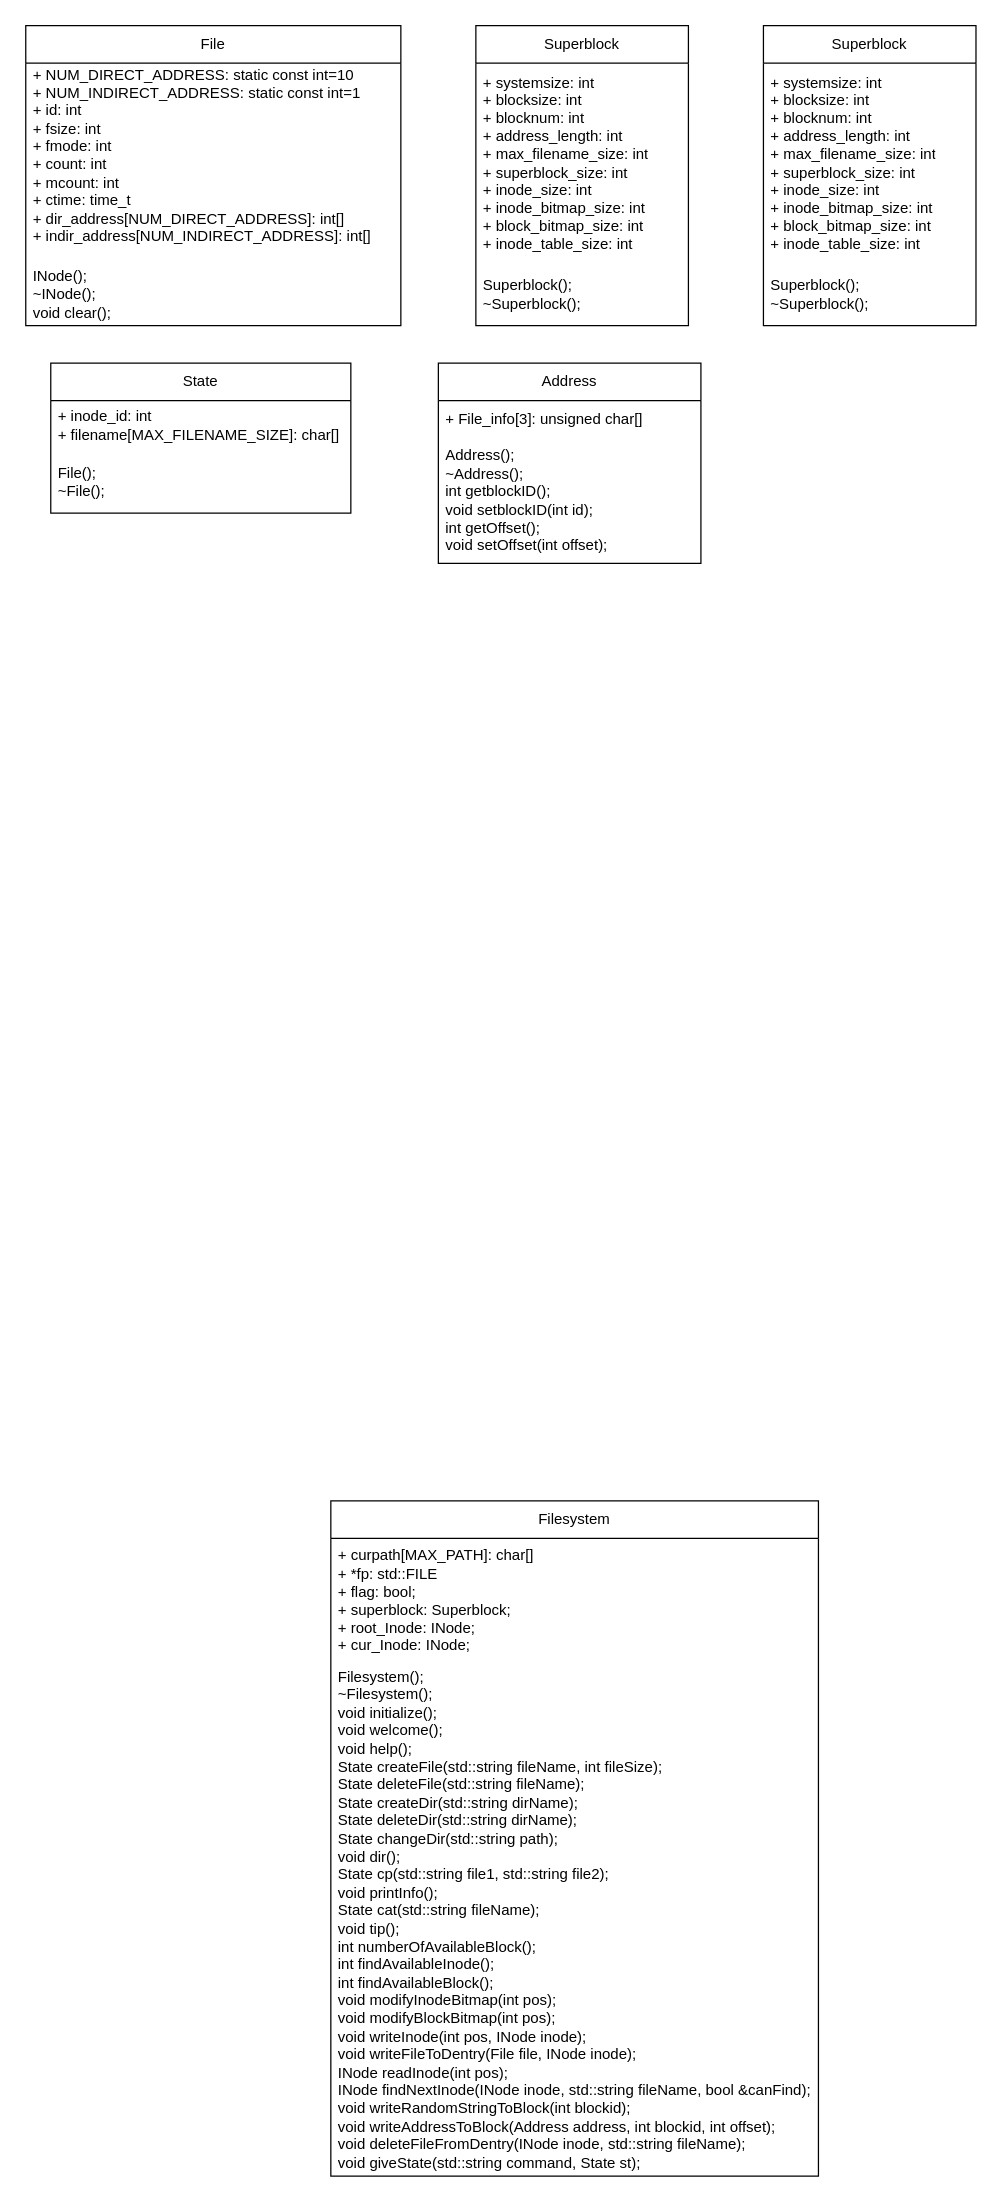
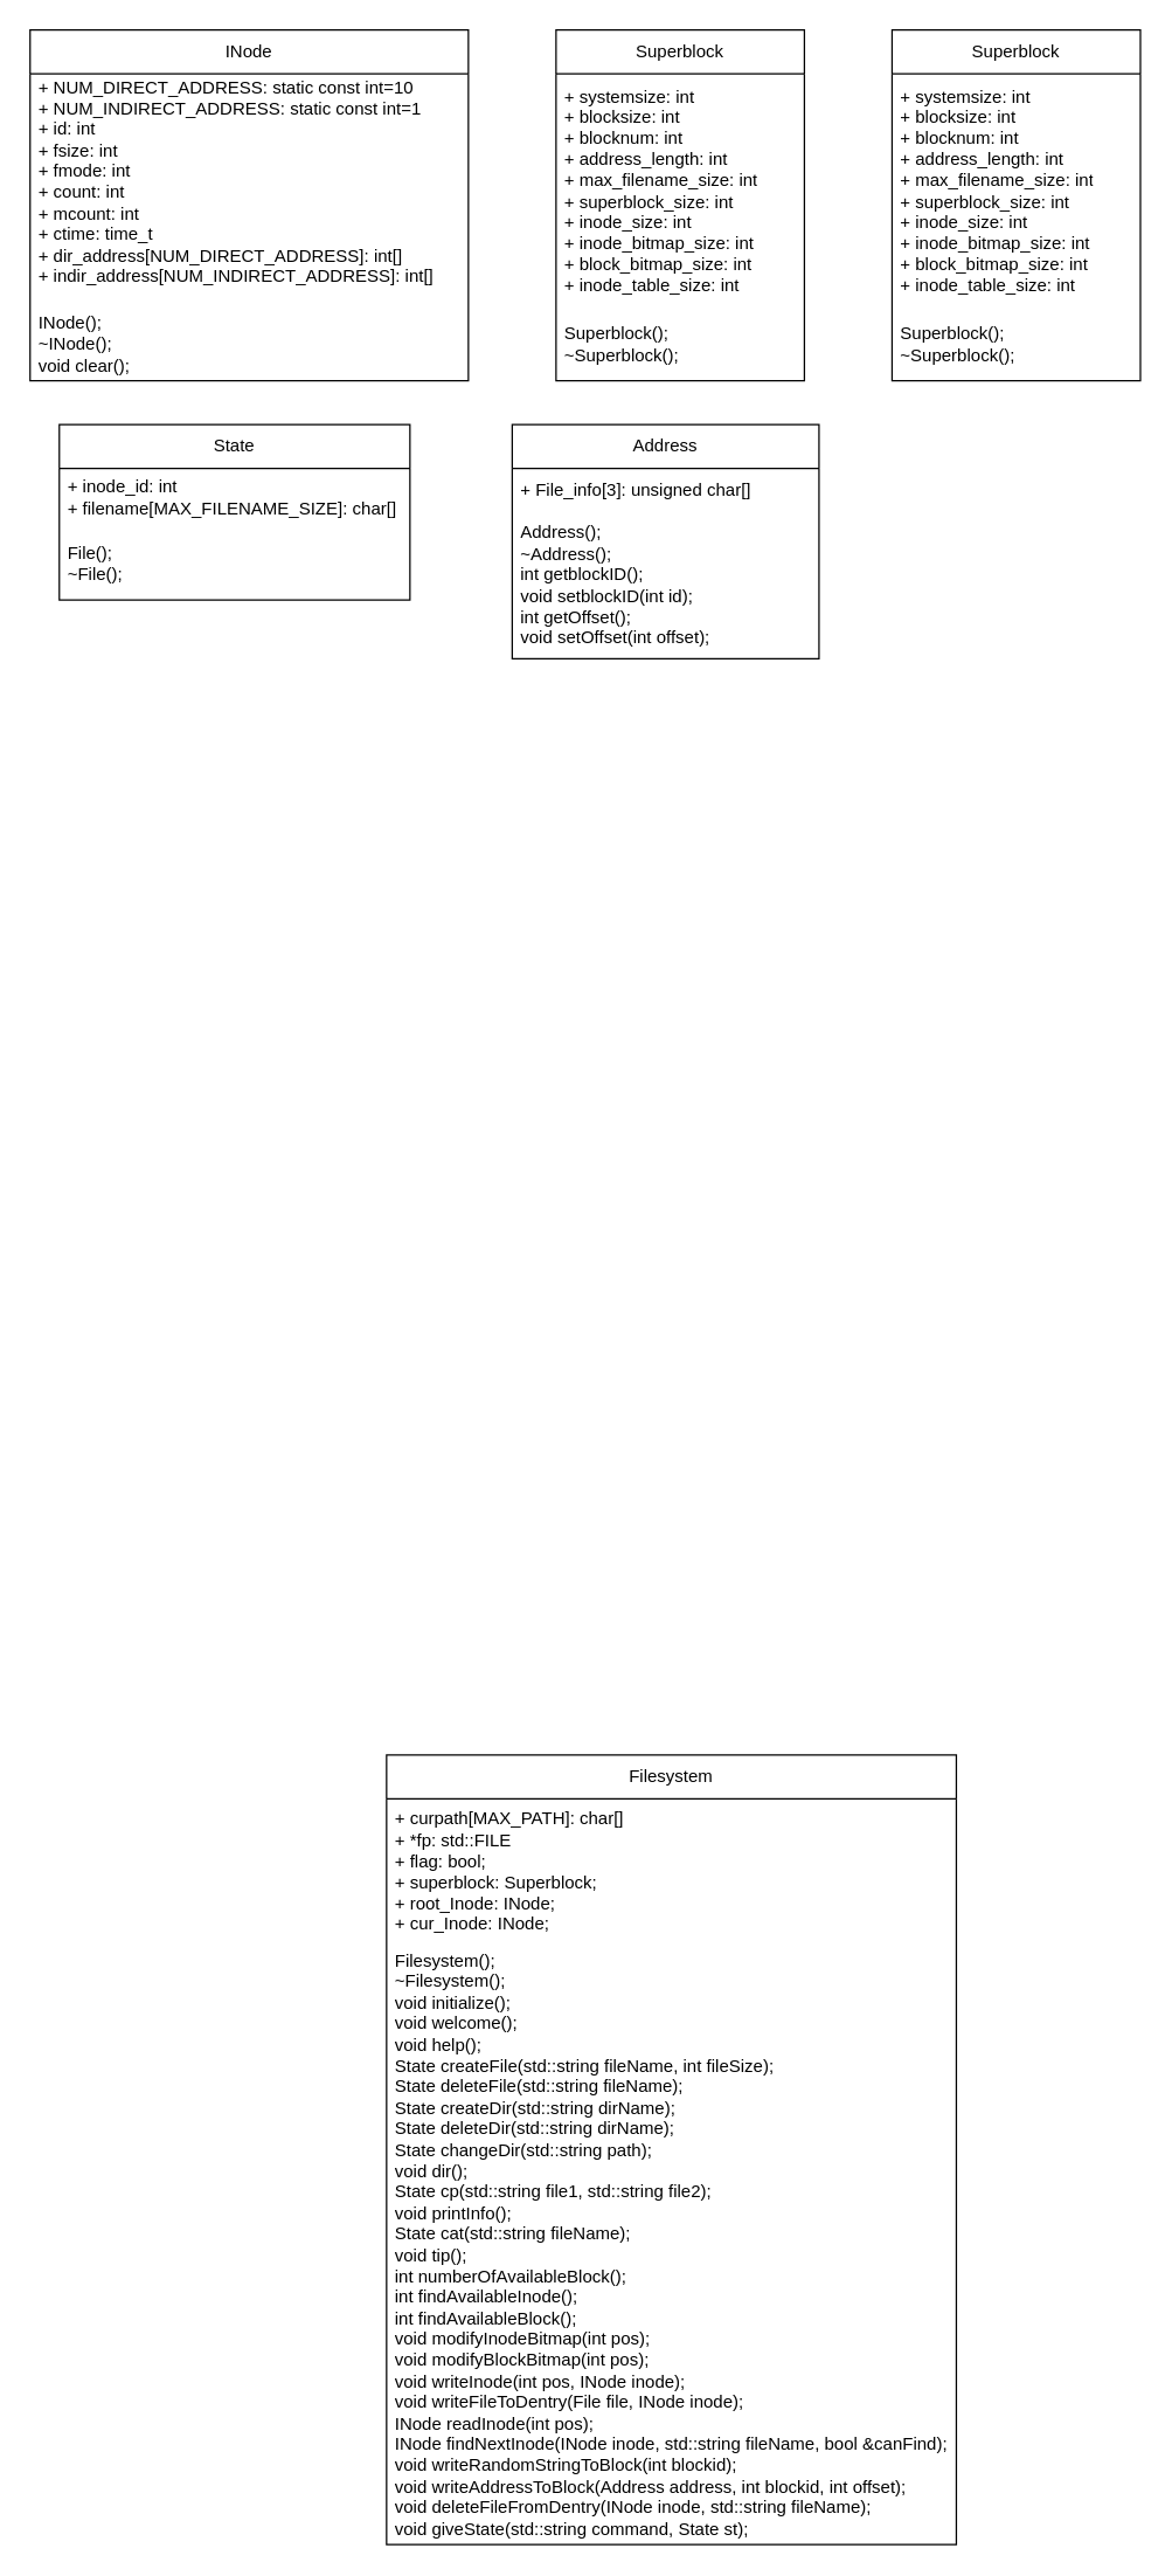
- <mxCell id="2" value="File" style="swimlane;fontStyle=0;childLayout=stackLayout;horizontal=1;startSize=30;horizontalStack=0;resizeParent=1;resizeParentMax=0;resizeLast=0;collapsible=1;marginBottom=0;whiteSpace=wrap;html=1;" parent="1" vertex="1"><mxGeometry x="20" y="20" width="300" height="240" as="geometry"><mxRectangle x="290" y="200" width="70" height="30" as="alternateBounds" /></mxGeometry></mxCell>
+ <mxCell id="2" value="INode" style="swimlane;fontStyle=0;childLayout=stackLayout;horizontal=1;startSize=30;horizontalStack=0;resizeParent=1;resizeParentMax=0;resizeLast=0;collapsible=1;marginBottom=0;whiteSpace=wrap;html=1;" parent="1" vertex="1"><mxGeometry x="20" y="20" width="300" height="240" as="geometry"><mxRectangle x="290" y="200" width="70" height="30" as="alternateBounds" /></mxGeometry></mxCell>
